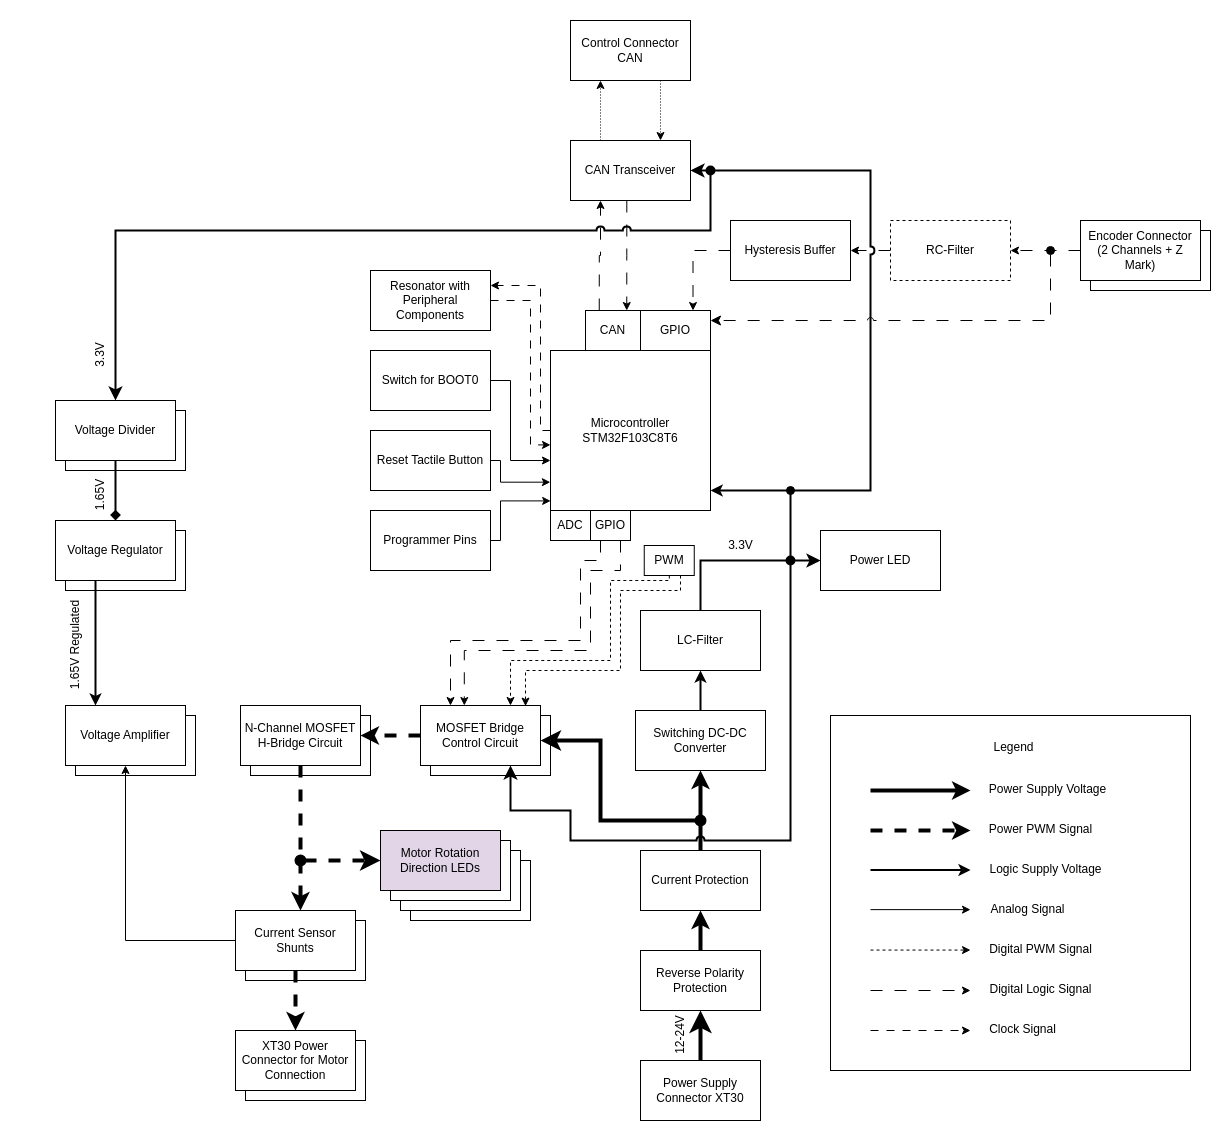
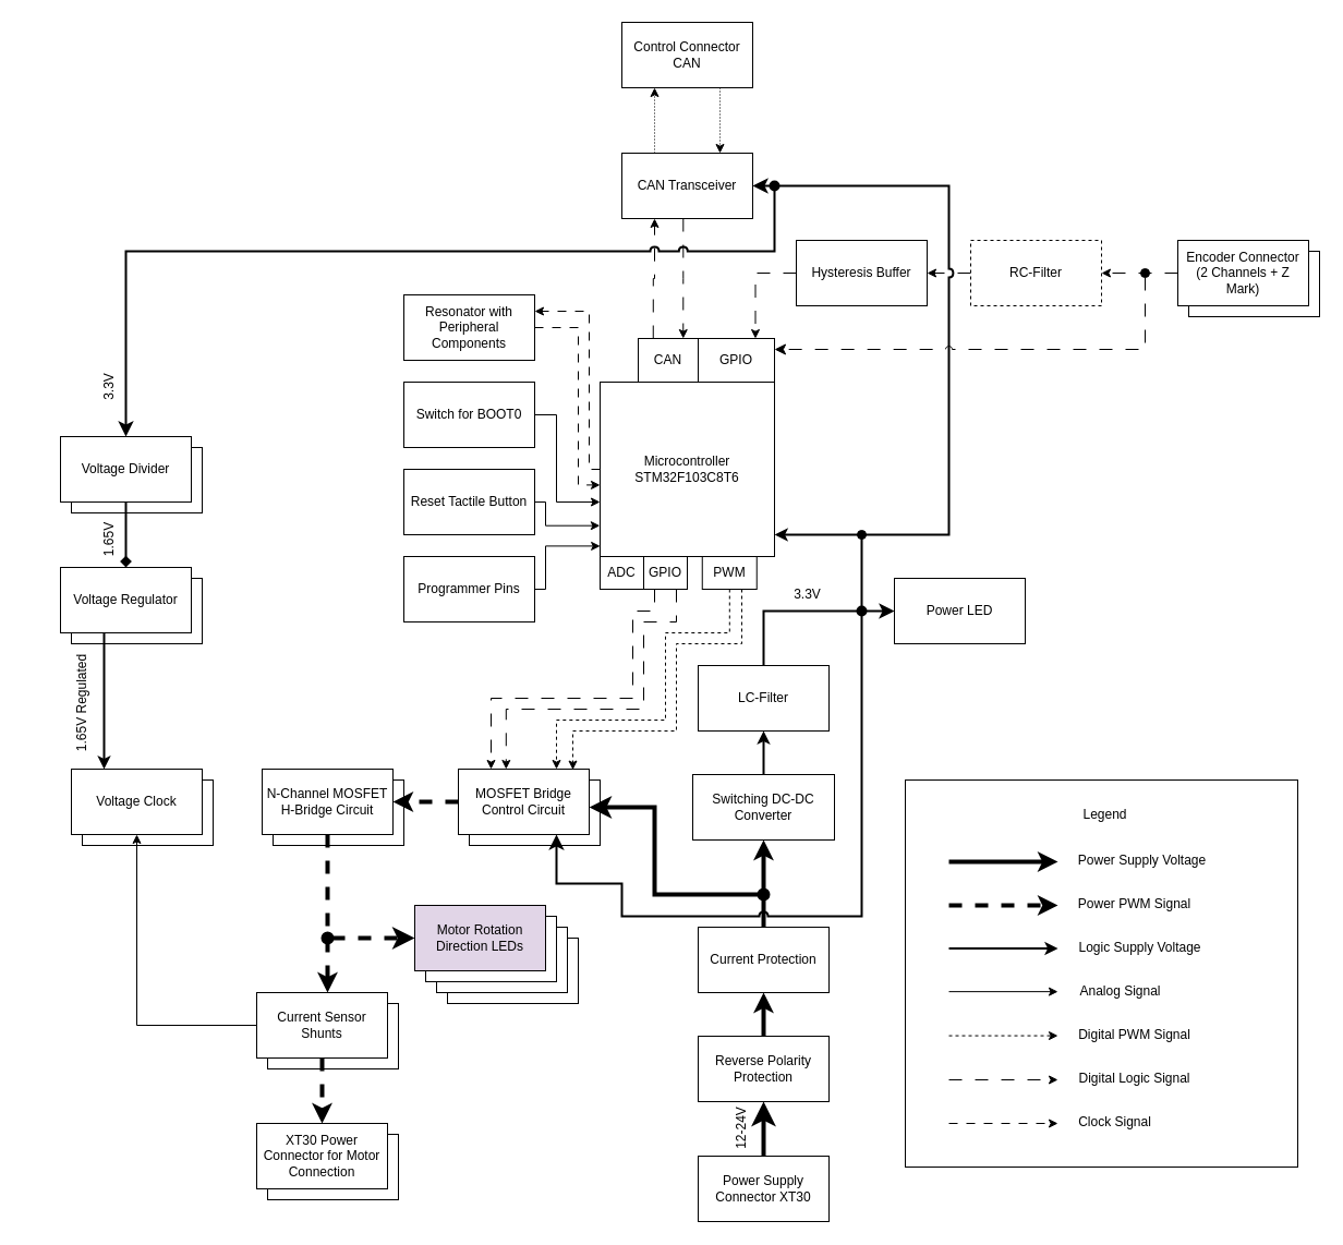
- <mxCell id="70" value="PWM" style="whiteSpace=wrap;html=1;" parent="1" vertex="1"><mxGeometry x="643.75" y="545" width="50" height="30" as="geometry" /></mxCell>
+ <mxCell id="70" value="PWM" style="whiteSpace=wrap;html=1;" parent="1" vertex="1"><mxGeometry x="643.75" y="510" width="50" height="30" as="geometry" /></mxCell>
- <mxCell id="45" value="Voltage Amplifier" style="rounded=0;whiteSpace=wrap;html=1;" parent="1" vertex="1"><mxGeometry x="65" y="705" width="120" height="60" as="geometry" /></mxCell>
+ <mxCell id="45" value="Voltage Clock" style="rounded=0;whiteSpace=wrap;html=1;" parent="1" vertex="1"><mxGeometry x="65" y="705" width="120" height="60" as="geometry" /></mxCell>
